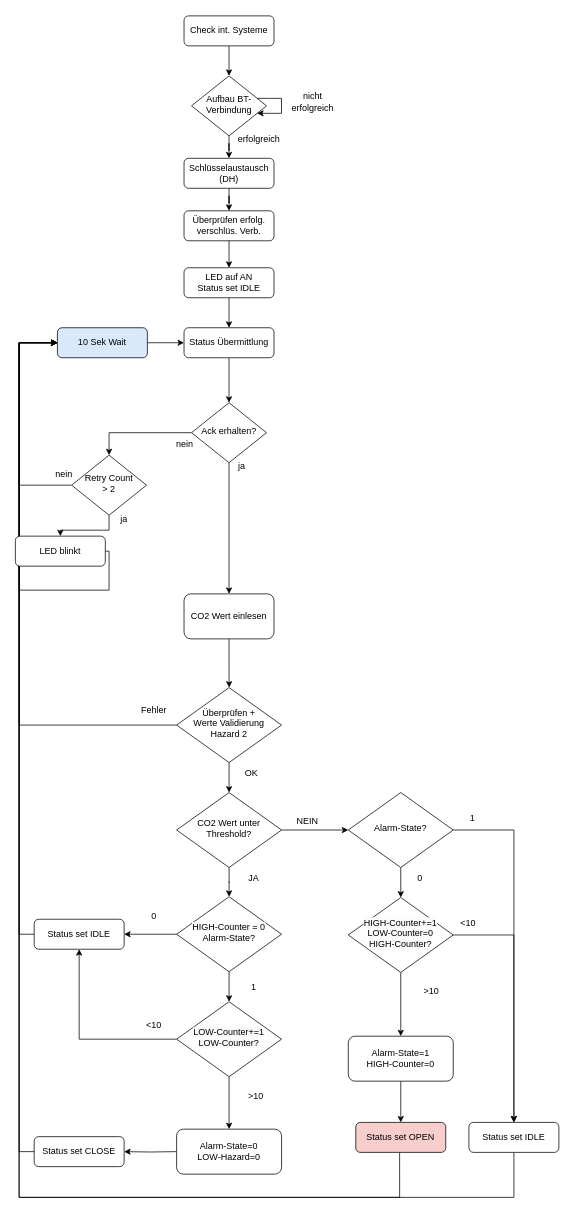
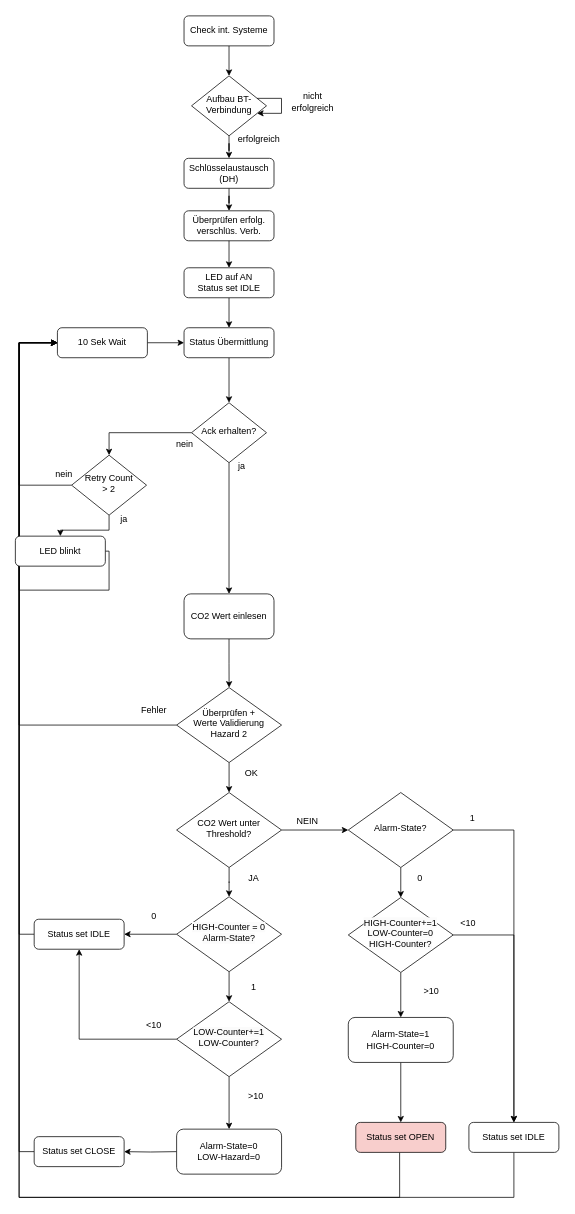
- <mxCell id="30" value="10 Sek Wait" style="rounded=1;whiteSpace=wrap;html=1;fontSize=12;glass=0;strokeWidth=1;shadow=0;fillColor=#dae8fc;" parent="1" vertex="1"><mxGeometry x="76.09" y="436" width="120" height="40" as="geometry" /></mxCell>
+ <mxCell id="30" value="10 Sek Wait" style="rounded=1;whiteSpace=wrap;html=1;fontSize=12;glass=0;strokeWidth=1;shadow=0;" parent="1" vertex="1"><mxGeometry x="76.09" y="436" width="120" height="40" as="geometry" /></mxCell>
- <mxCell id="50" value="Alarm-State=1&lt;br&gt;HIGH-Counter=0" style="rounded=1;whiteSpace=wrap;html=1;fontSize=12;glass=0;strokeWidth=1;shadow=0;" parent="1" vertex="1"><mxGeometry x="464.09" y="1381" width="140" height="60" as="geometry" /></mxCell>
+ <mxCell id="50" value="Alarm-State=1&lt;br&gt;HIGH-Counter=0" style="rounded=1;whiteSpace=wrap;html=1;fontSize=12;glass=0;strokeWidth=1;shadow=0;" parent="1" vertex="1"><mxGeometry x="464.09" y="1356" width="140" height="60" as="geometry" /></mxCell>
